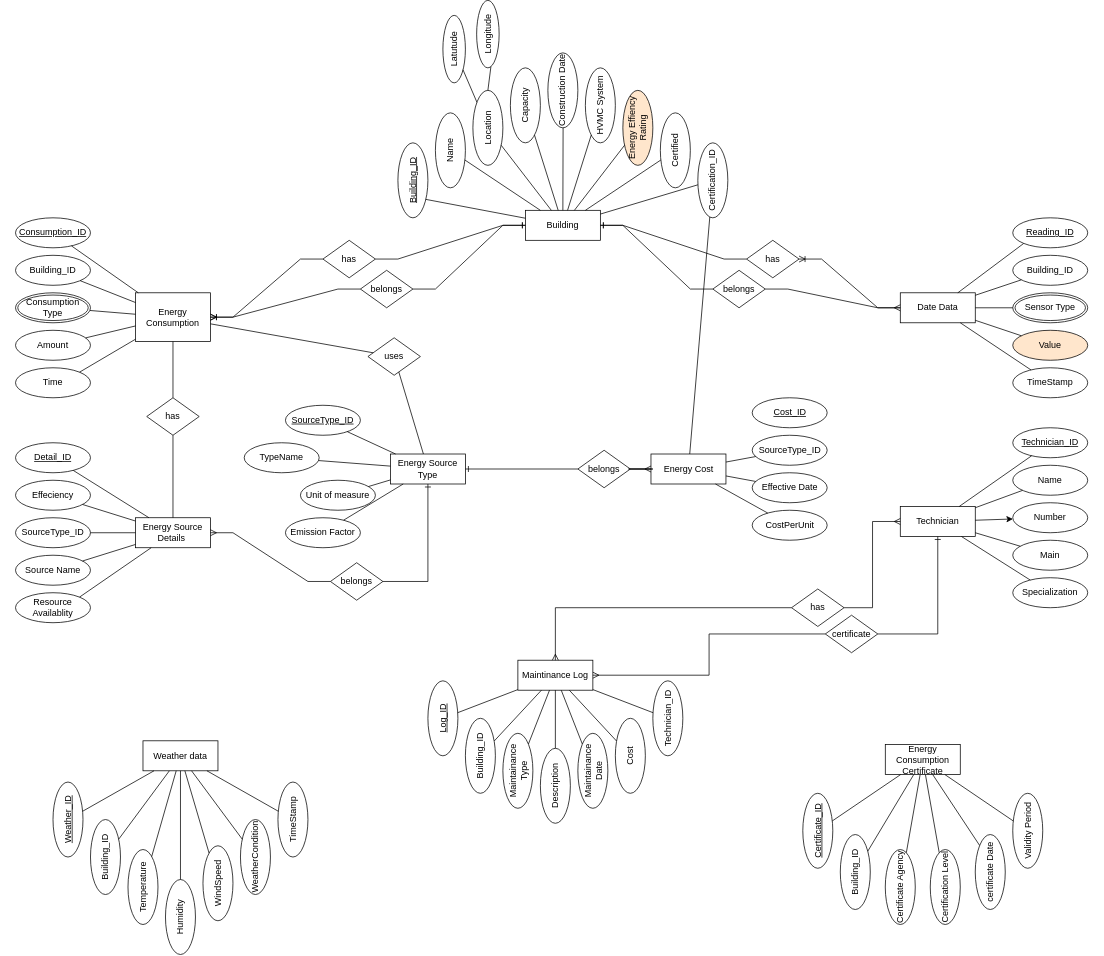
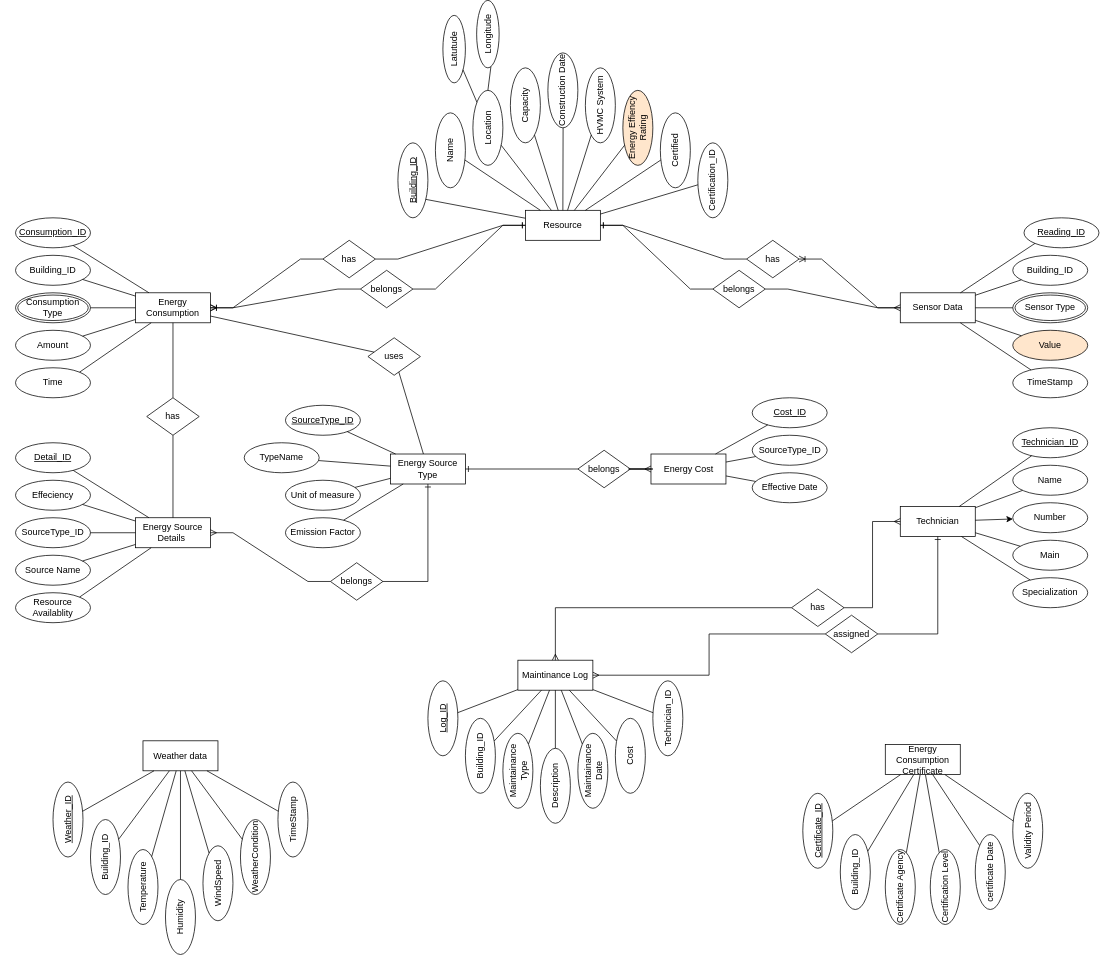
- <mxCell id="2" value="Building" style="whiteSpace=wrap;html=1;align=center;" parent="1" vertex="1"><mxGeometry x="700" y="270" width="100" height="40" as="geometry" /></mxCell>
+ <mxCell id="2" value="Resource" style="whiteSpace=wrap;html=1;align=center;" parent="1" vertex="1"><mxGeometry x="700" y="270" width="100" height="40" as="geometry" /></mxCell>
- <mxCell id="27" value="Reading_ID" style="ellipse;whiteSpace=wrap;html=1;align=center;fontStyle=4;" parent="1" vertex="1"><mxGeometry x="1350" y="280" width="100" height="40" as="geometry" /></mxCell>
+ <mxCell id="27" value="Reading_ID" style="ellipse;whiteSpace=wrap;html=1;align=center;fontStyle=4;" parent="1" vertex="1"><mxGeometry x="1365" y="280" width="100" height="40" as="geometry" /></mxCell>
- <mxCell id="25" value="Date Data" style="whiteSpace=wrap;html=1;align=center;" parent="1" vertex="1"><mxGeometry x="1200" y="380" width="100" height="40" as="geometry" /></mxCell>
+ <mxCell id="25" value="Sensor Data" style="whiteSpace=wrap;html=1;align=center;" parent="1" vertex="1"><mxGeometry x="1200" y="380" width="100" height="40" as="geometry" /></mxCell>
- <mxCell id="36" value="Energy Consumption" style="whiteSpace=wrap;html=1;align=center;" parent="1" vertex="1"><mxGeometry x="180" y="380" width="100" height="65" as="geometry" /></mxCell>
+ <mxCell id="36" value="Energy Consumption" style="whiteSpace=wrap;html=1;align=center;" parent="1" vertex="1"><mxGeometry x="180" y="380" width="100" height="40" as="geometry" /></mxCell>
- <mxCell id="72" value="" style="endArrow=none;html=1;rounded=0;" parent="1" source="67" target="5" edge="1"><mxGeometry relative="1" as="geometry"><mxPoint x="1468.5" y="595" as="sourcePoint" /><mxPoint x="1402.5" y="634" as="targetPoint" /></mxGeometry></mxCell>
+ <mxCell id="72" value="" style="endArrow=none;html=1;rounded=0;" parent="1" source="67" target="68" edge="1"><mxGeometry relative="1" as="geometry"><mxPoint x="1468.5" y="595" as="sourcePoint" /><mxPoint x="1402.5" y="634" as="targetPoint" /></mxGeometry></mxCell>
- <mxCell id="57" value="Unit of measure" style="ellipse;whiteSpace=wrap;html=1;align=center;" parent="1" vertex="1"><mxGeometry x="400" y="630" width="100" height="40" as="geometry" /></mxCell>
+ <mxCell id="57" value="Unit of measure" style="ellipse;whiteSpace=wrap;html=1;align=center;" parent="1" vertex="1"><mxGeometry x="380" y="630" width="100" height="40" as="geometry" /></mxCell>
- <mxCell id="75" value="" style="endArrow=none;html=1;rounded=0;" parent="1" source="67" target="70" edge="1"><mxGeometry relative="1" as="geometry"><mxPoint x="1152.5" y="650" as="sourcePoint" /><mxPoint x="1112.5" y="650" as="targetPoint" /></mxGeometry></mxCell>
- <mxCell id="70" value="CostPerUnit" style="ellipse;whiteSpace=wrap;html=1;align=center;" parent="1" vertex="1"><mxGeometry x="1002.5" y="670" width="100" height="40" as="geometry" /></mxCell>
- <mxCell id="155" value="certificate" style="shape=rhombus;perimeter=rhombusPerimeter;whiteSpace=wrap;html=1;align=center;" parent="1" vertex="1"><mxGeometry x="1100" y="810" width="70" height="50" as="geometry" /></mxCell>
+ <mxCell id="155" value="assigned" style="shape=rhombus;perimeter=rhombusPerimeter;whiteSpace=wrap;html=1;align=center;" parent="1" vertex="1"><mxGeometry x="1100" y="810" width="70" height="50" as="geometry" /></mxCell>
